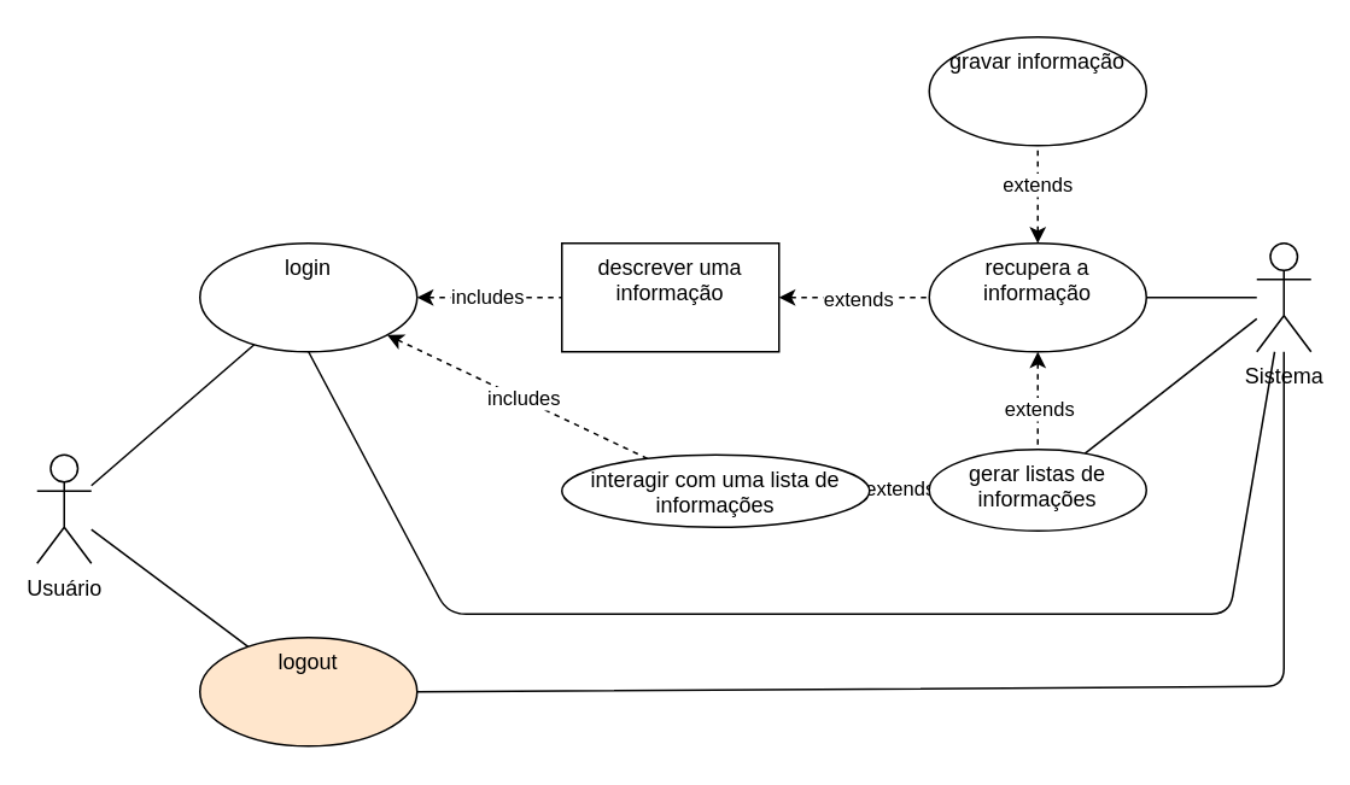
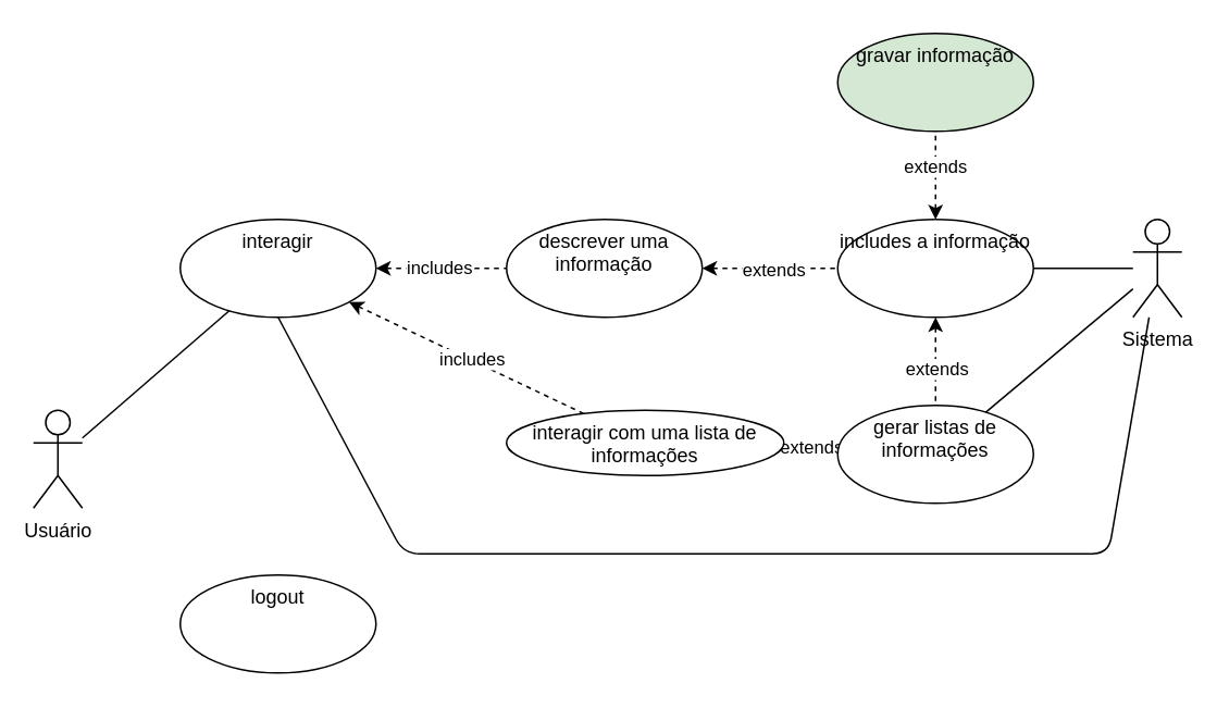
- <mxCell id="22" value="gravar informação" style="ellipse;whiteSpace=wrap;html=1;verticalAlign=top;" vertex="1" parent="1"><mxGeometry x="513" y="20" width="120" height="60" as="geometry" /></mxCell>
+ <mxCell id="22" value="gravar informação" style="ellipse;whiteSpace=wrap;html=1;verticalAlign=top;fillColor=#d5e8d4;" vertex="1" parent="1"><mxGeometry x="513" y="20" width="120" height="60" as="geometry" /></mxCell>
- <mxCell id="8" value="login" style="ellipse;whiteSpace=wrap;html=1;verticalAlign=top;" vertex="1" parent="1"><mxGeometry x="110" y="134" width="120" height="60" as="geometry" /></mxCell>
+ <mxCell id="8" value="interagir" style="ellipse;whiteSpace=wrap;html=1;verticalAlign=top;" vertex="1" parent="1"><mxGeometry x="110" y="134" width="120" height="60" as="geometry" /></mxCell>
- <mxCell id="16" value="recupera a informação" style="ellipse;whiteSpace=wrap;html=1;verticalAlign=top;" vertex="1" parent="1"><mxGeometry x="513" y="134" width="120" height="60" as="geometry" /></mxCell>
+ <mxCell id="16" value="includes a informação" style="ellipse;whiteSpace=wrap;html=1;verticalAlign=top;" vertex="1" parent="1"><mxGeometry x="513" y="134" width="120" height="60" as="geometry" /></mxCell>
- <mxCell id="11" value="descrever uma informação" style="whiteSpace=wrap;html=1;verticalAlign=top;rounded=0;" vertex="1" parent="1"><mxGeometry x="310" y="134" width="120" height="60" as="geometry" /></mxCell>
+ <mxCell id="11" value="descrever uma informação" style="ellipse;whiteSpace=wrap;html=1;verticalAlign=top;" vertex="1" parent="1"><mxGeometry x="310" y="134" width="120" height="60" as="geometry" /></mxCell>
- <mxCell id="26" value="gerar listas de informações" style="ellipse;whiteSpace=wrap;html=1;verticalAlign=top;" vertex="1" parent="1"><mxGeometry x="513" y="248" width="120" height="45" as="geometry" /></mxCell>
+ <mxCell id="26" value="gerar listas de informações" style="ellipse;whiteSpace=wrap;html=1;verticalAlign=top;" vertex="1" parent="1"><mxGeometry x="513" y="248" width="120" height="60" as="geometry" /></mxCell>
- <mxCell id="3" value="" style="edgeStyle=none;html=1;startArrow=none;startFill=0;endArrow=none;endFill=0;" edge="1" parent="1" source="4" target="27"><mxGeometry relative="1" as="geometry" /></mxCell>
- <mxCell id="17" style="edgeStyle=none;html=1;entryX=1;entryY=0.5;entryDx=0;entryDy=0;startArrow=none;startFill=0;endArrow=none;endFill=0;" edge="1" parent="1" source="21" target="27"><mxGeometry relative="1" as="geometry"><mxPoint x="739" y="191" as="sourcePoint" /><Array as="points"><mxPoint x="709" y="379" /></Array></mxGeometry></mxCell>
- <mxCell id="27" value="logout" style="ellipse;whiteSpace=wrap;html=1;verticalAlign=top;fillColor=#ffe6cc;" vertex="1" parent="1"><mxGeometry x="110" y="352" width="120" height="60" as="geometry" /></mxCell>
+ <mxCell id="27" value="logout" style="ellipse;whiteSpace=wrap;html=1;verticalAlign=top;" vertex="1" parent="1"><mxGeometry x="110" y="352" width="120" height="60" as="geometry" /></mxCell>
